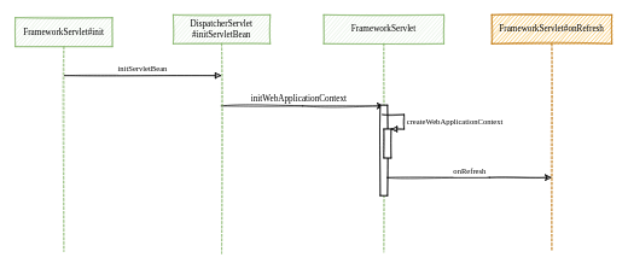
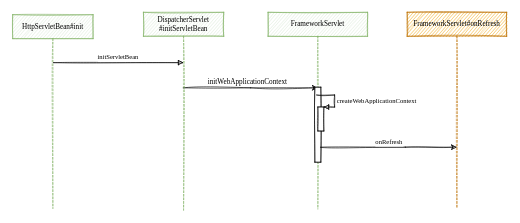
- <mxCell id="4" value="FrameworkServlet#init" style="shape=umlLifeline;perimeter=lifelinePerimeter;whiteSpace=wrap;container=1;collapsible=0;recursiveResize=0;outlineConnect=0;fillColor=#d5e8d4;strokeColor=#82b366;fontFamily=Lucida Console;labelBorderColor=none;sketch=1;" vertex="1" parent="1"><mxGeometry x="20" y="24" width="134" height="323" as="geometry" /></mxCell>
+ <mxCell id="4" value="HttpServletBean#init" style="shape=umlLifeline;perimeter=lifelinePerimeter;whiteSpace=wrap;container=1;collapsible=0;recursiveResize=0;outlineConnect=0;fillColor=#d5e8d4;strokeColor=#82b366;fontFamily=Lucida Console;labelBorderColor=none;sketch=1;" vertex="1" parent="1"><mxGeometry x="20" y="24" width="134" height="323" as="geometry" /></mxCell>
